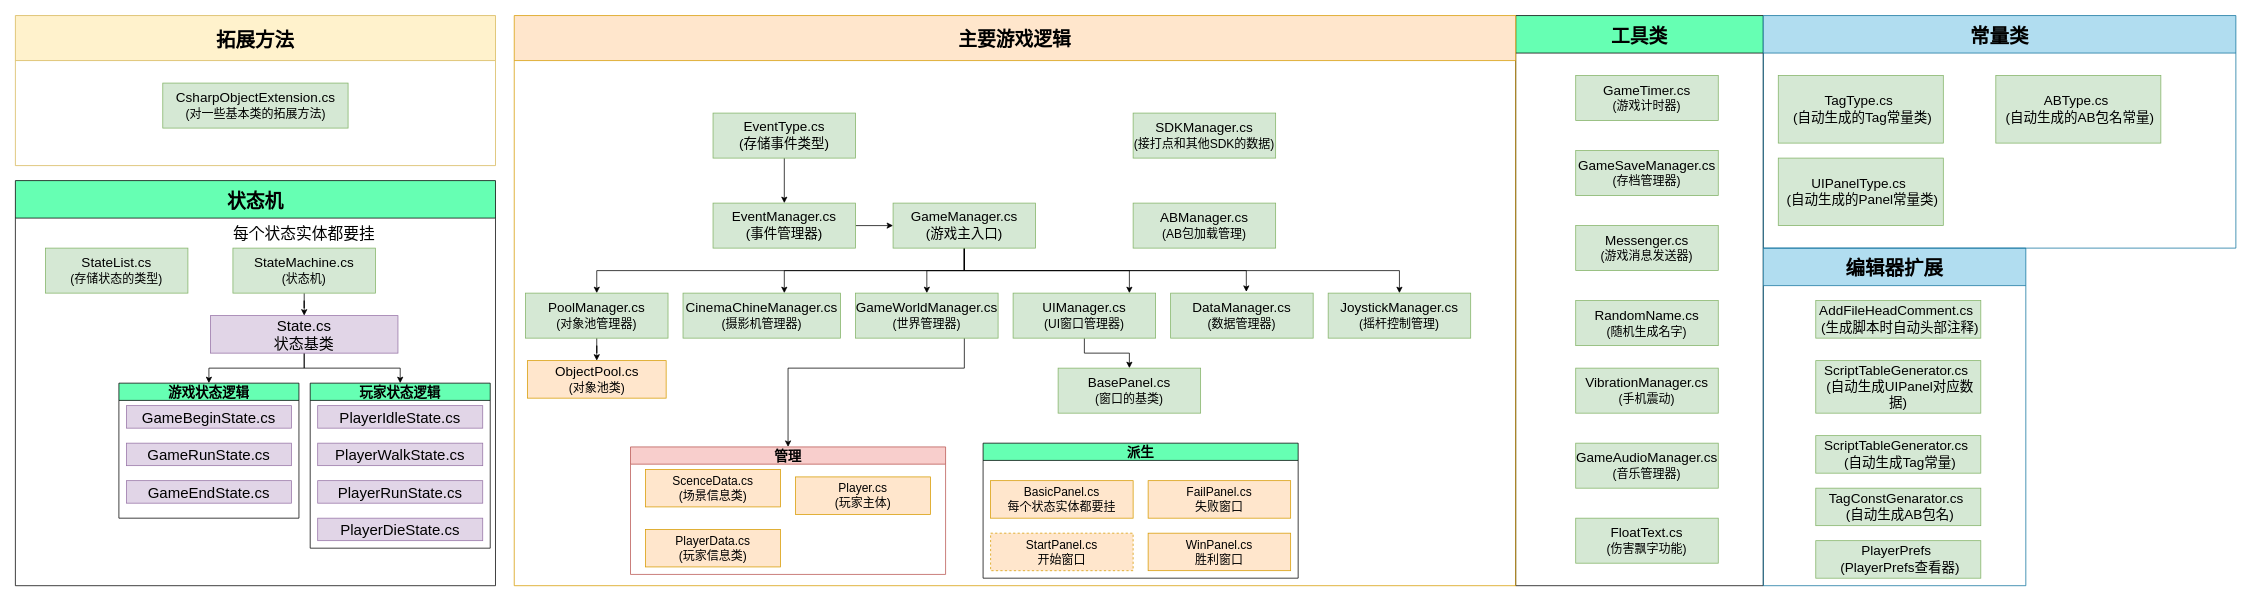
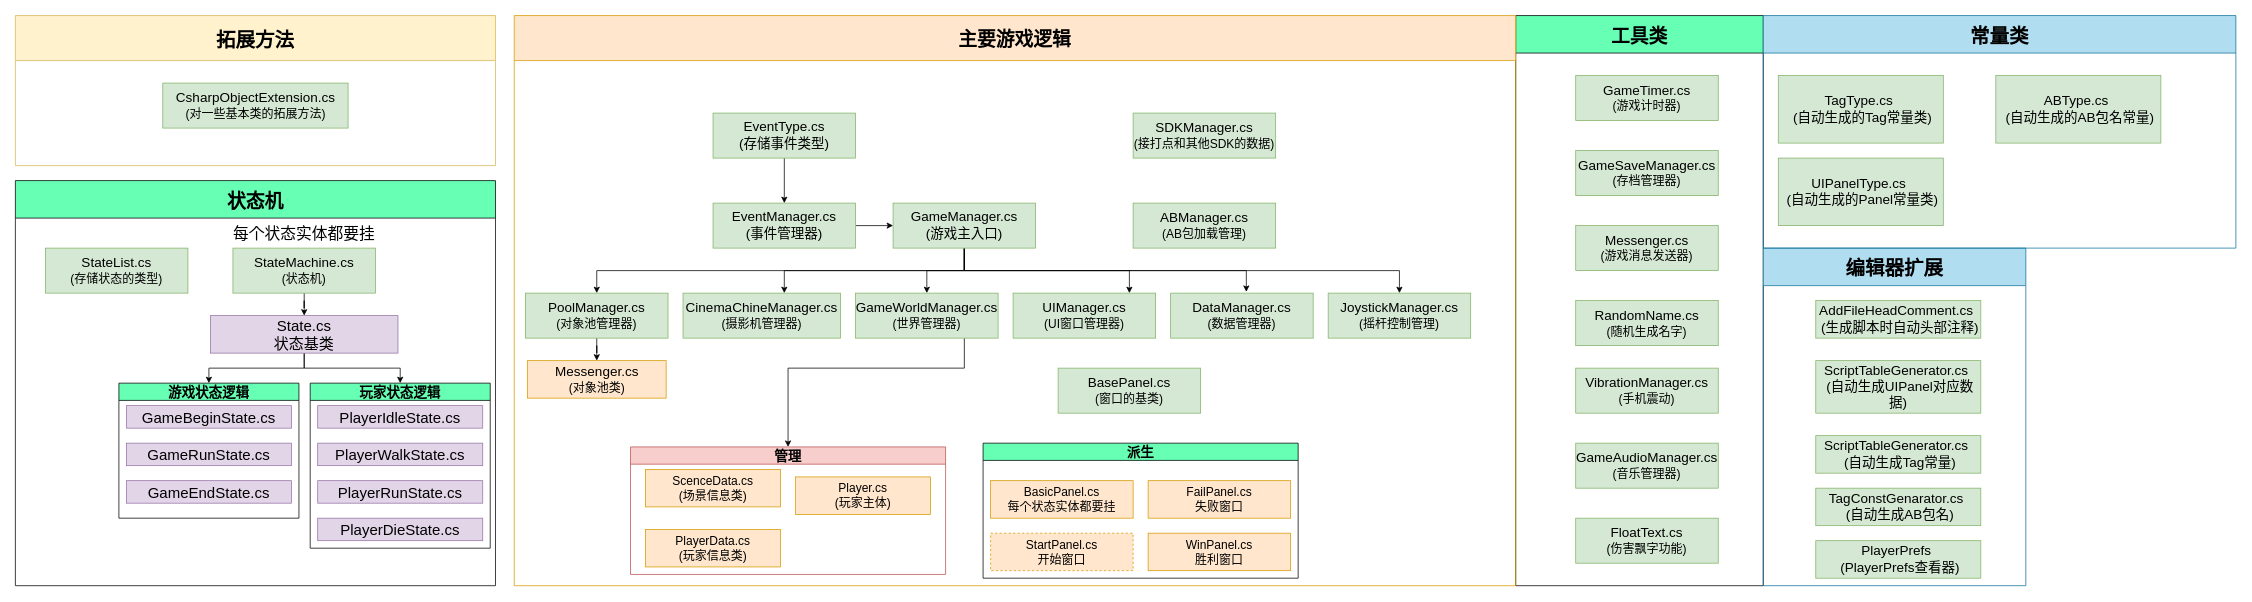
- <mxCell id="12" style="edgeStyle=orthogonalEdgeStyle;rounded=0;orthogonalLoop=1;jettySize=auto;html=1;entryX=0.5;entryY=0;entryDx=0;entryDy=0;" parent="1" source="60" target="17" edge="1"><mxGeometry relative="1" as="geometry" /></mxCell>
- <mxCell id="54" value="&lt;span style=&quot;font-size: 18px&quot;&gt;ObjectPool.cs&lt;/span&gt;&lt;br&gt;&lt;font size=&quot;3&quot;&gt;(对象池类)&lt;/font&gt;" style="rounded=0;whiteSpace=wrap;html=1;fillColor=#ffe6cc;strokeColor=#d79b00;" parent="52" vertex="1"><mxGeometry x="17.5" y="460" width="185" height="50" as="geometry" /></mxCell>
+ <mxCell id="54" value="&lt;span style=&quot;font-size: 18px&quot;&gt;Messenger.cs&lt;/span&gt;&lt;br&gt;&lt;font size=&quot;3&quot;&gt;(对象池类)&lt;/font&gt;" style="rounded=0;whiteSpace=wrap;html=1;fillColor=#ffe6cc;strokeColor=#d79b00;" parent="52" vertex="1"><mxGeometry x="17.5" y="460" width="185" height="50" as="geometry" /></mxCell>
